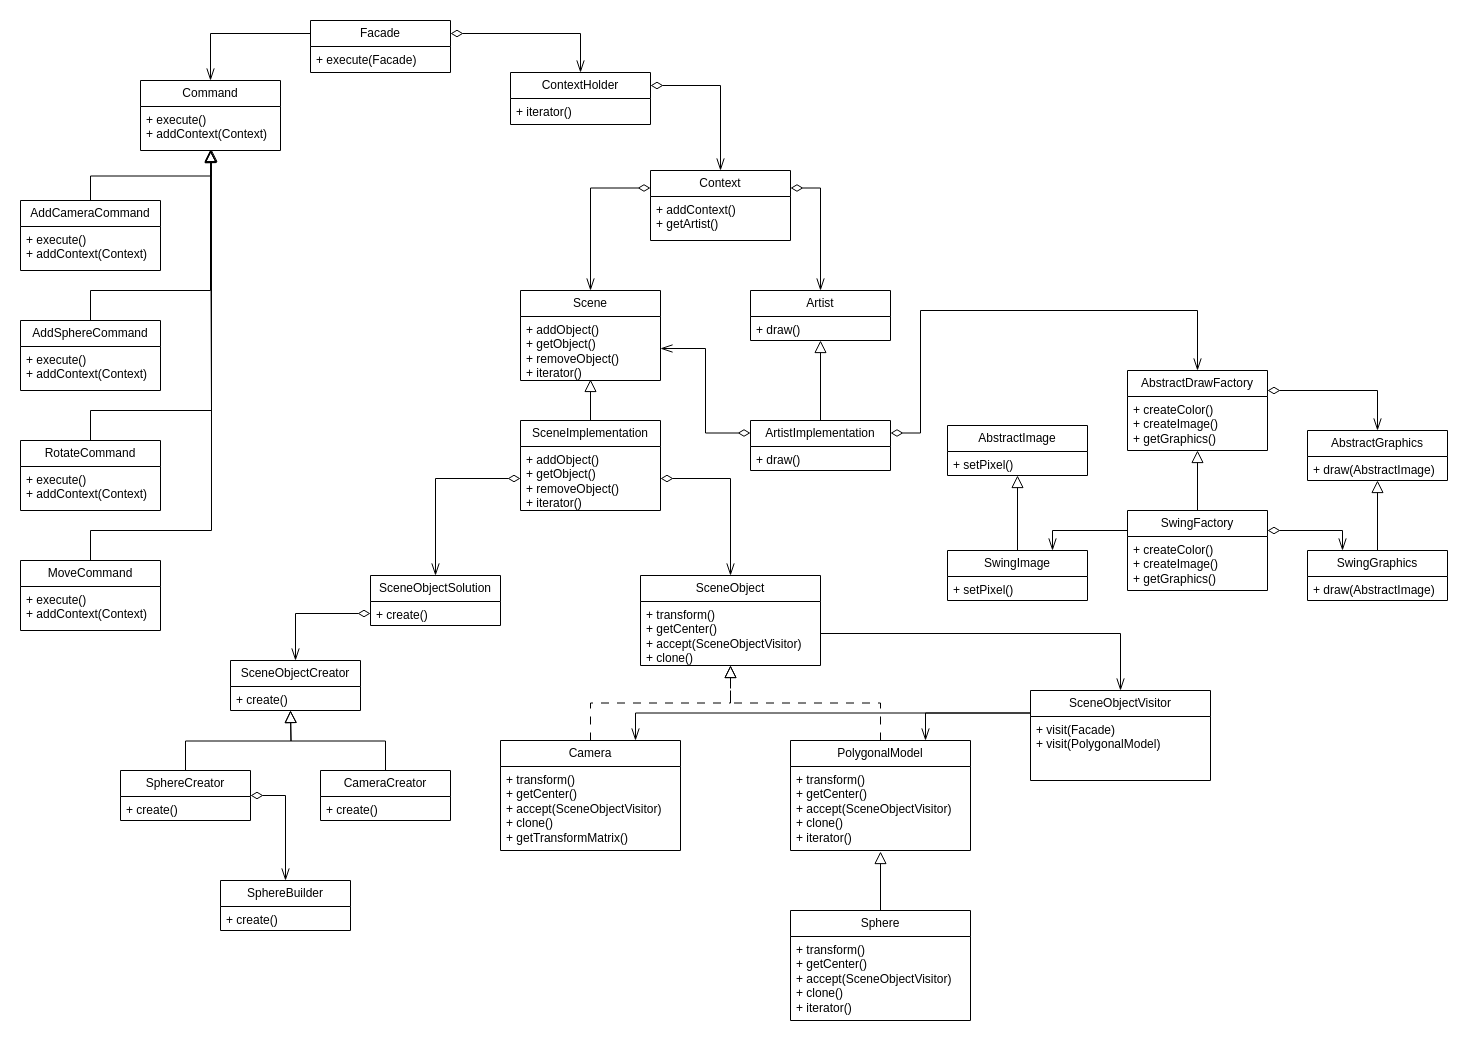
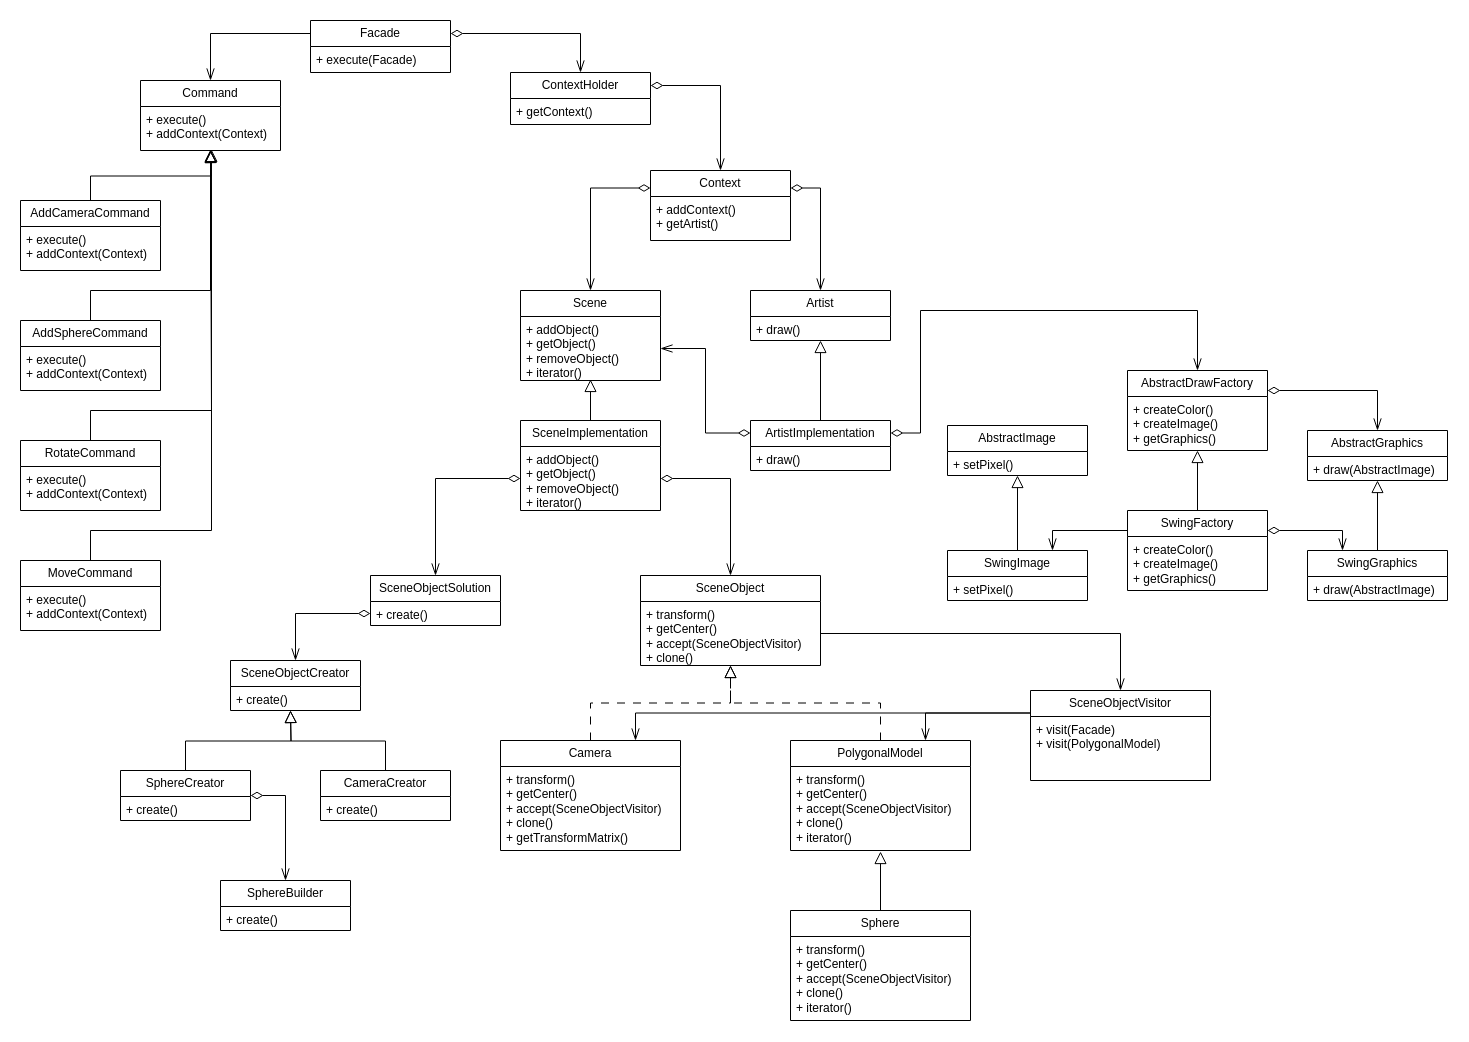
- <mxCell id="23" value="&lt;div&gt;+ iterator()&lt;/div&gt;" style="text;strokeColor=none;fillColor=none;align=left;verticalAlign=top;spacingLeft=4;spacingRight=4;overflow=hidden;rotatable=0;points=[[0,0.5],[1,0.5]];portConstraint=eastwest;whiteSpace=wrap;html=1;" parent="22" vertex="1"><mxGeometry y="26" width="140" height="26" as="geometry" /></mxCell>
+ <mxCell id="23" value="&lt;div&gt;+ getContext()&lt;/div&gt;" style="text;strokeColor=none;fillColor=none;align=left;verticalAlign=top;spacingLeft=4;spacingRight=4;overflow=hidden;rotatable=0;points=[[0,0.5],[1,0.5]];portConstraint=eastwest;whiteSpace=wrap;html=1;" parent="22" vertex="1"><mxGeometry y="26" width="140" height="26" as="geometry" /></mxCell>
